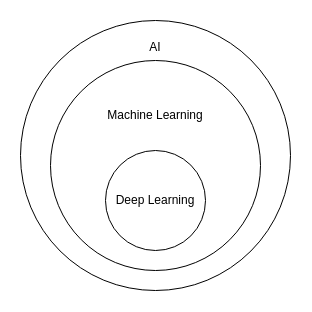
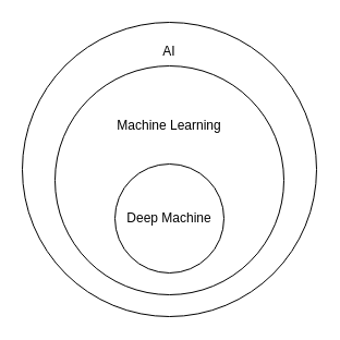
- <mxCell id="4" value="Deep Learning" style="ellipse;whiteSpace=wrap;html=1;aspect=fixed;" vertex="1" parent="1"><mxGeometry x="105" y="150" width="100" height="100" as="geometry" /></mxCell>
+ <mxCell id="4" value="Deep Machine" style="ellipse;whiteSpace=wrap;html=1;aspect=fixed;" vertex="1" parent="1"><mxGeometry x="105" y="150" width="100" height="100" as="geometry" /></mxCell>
